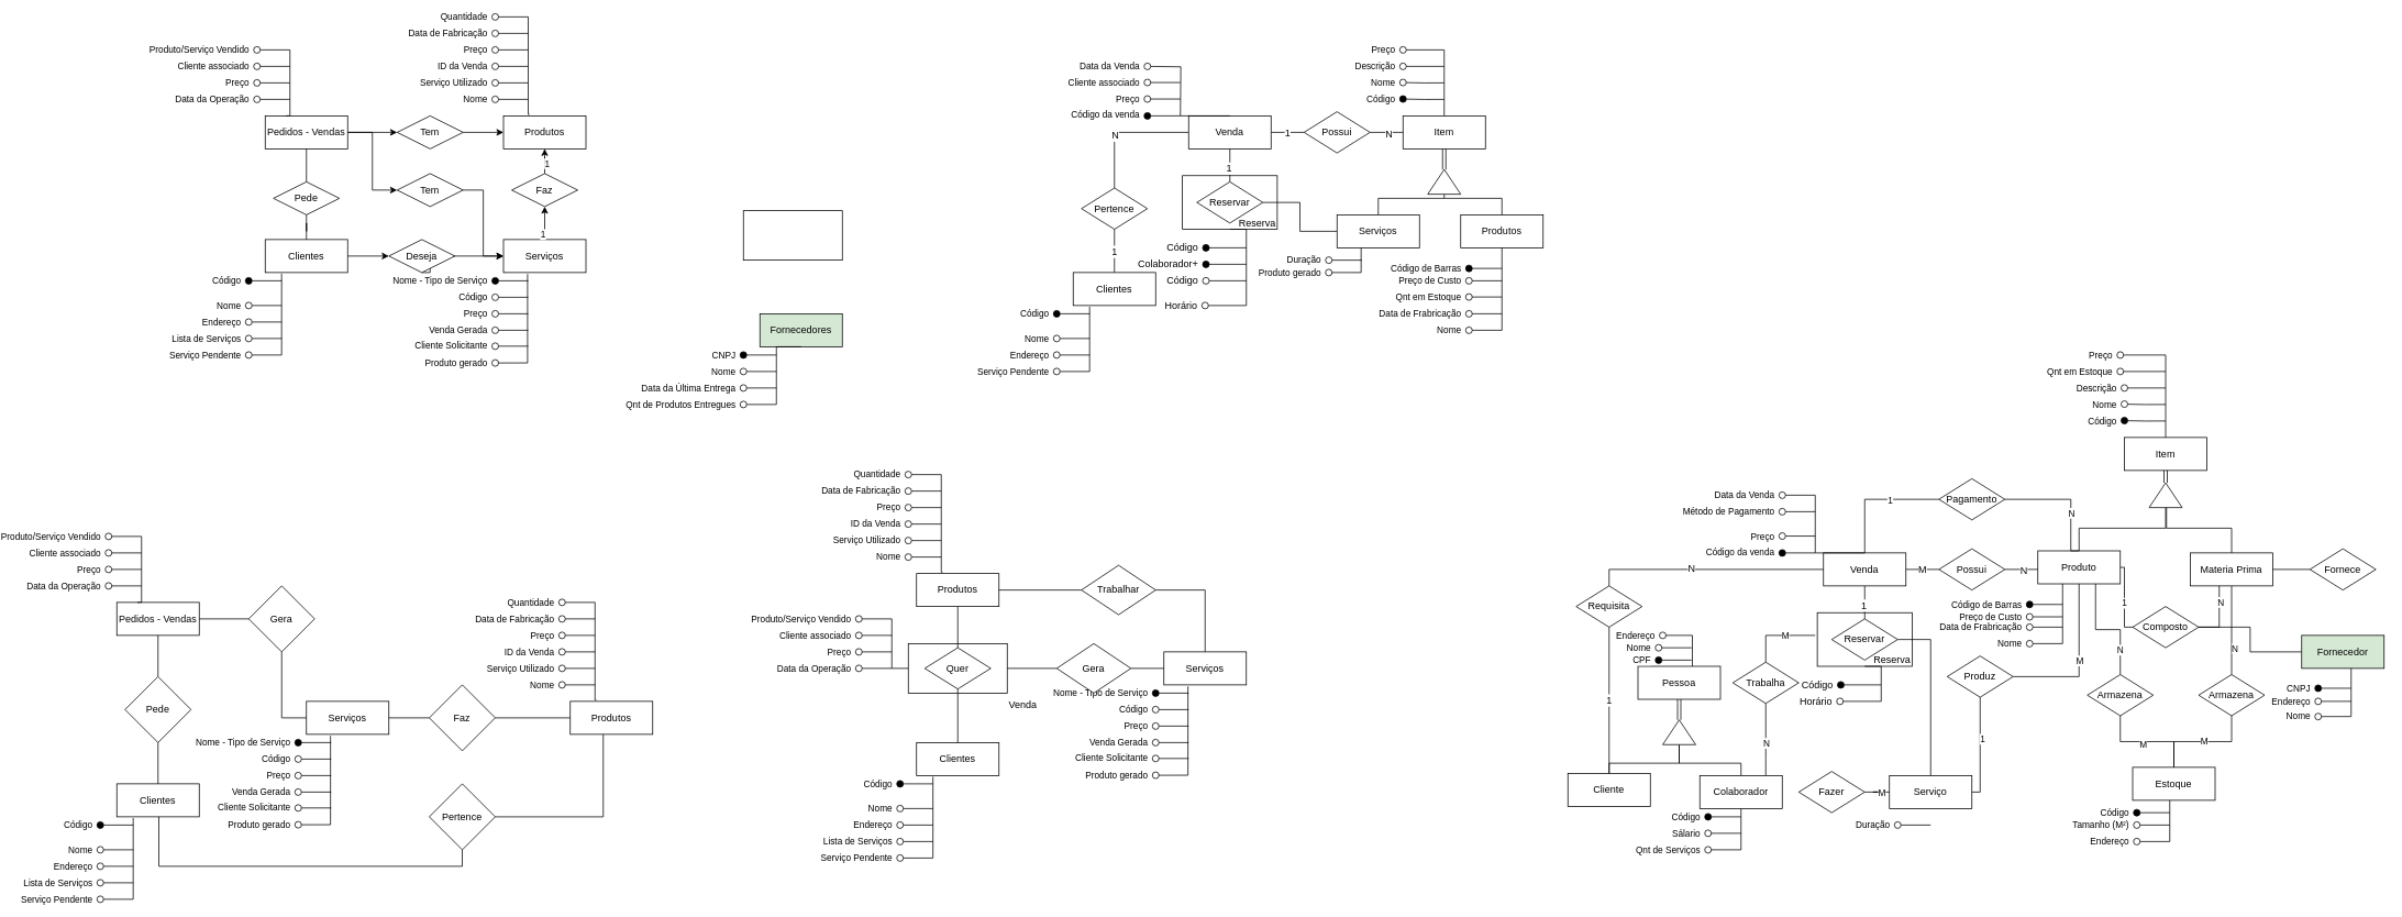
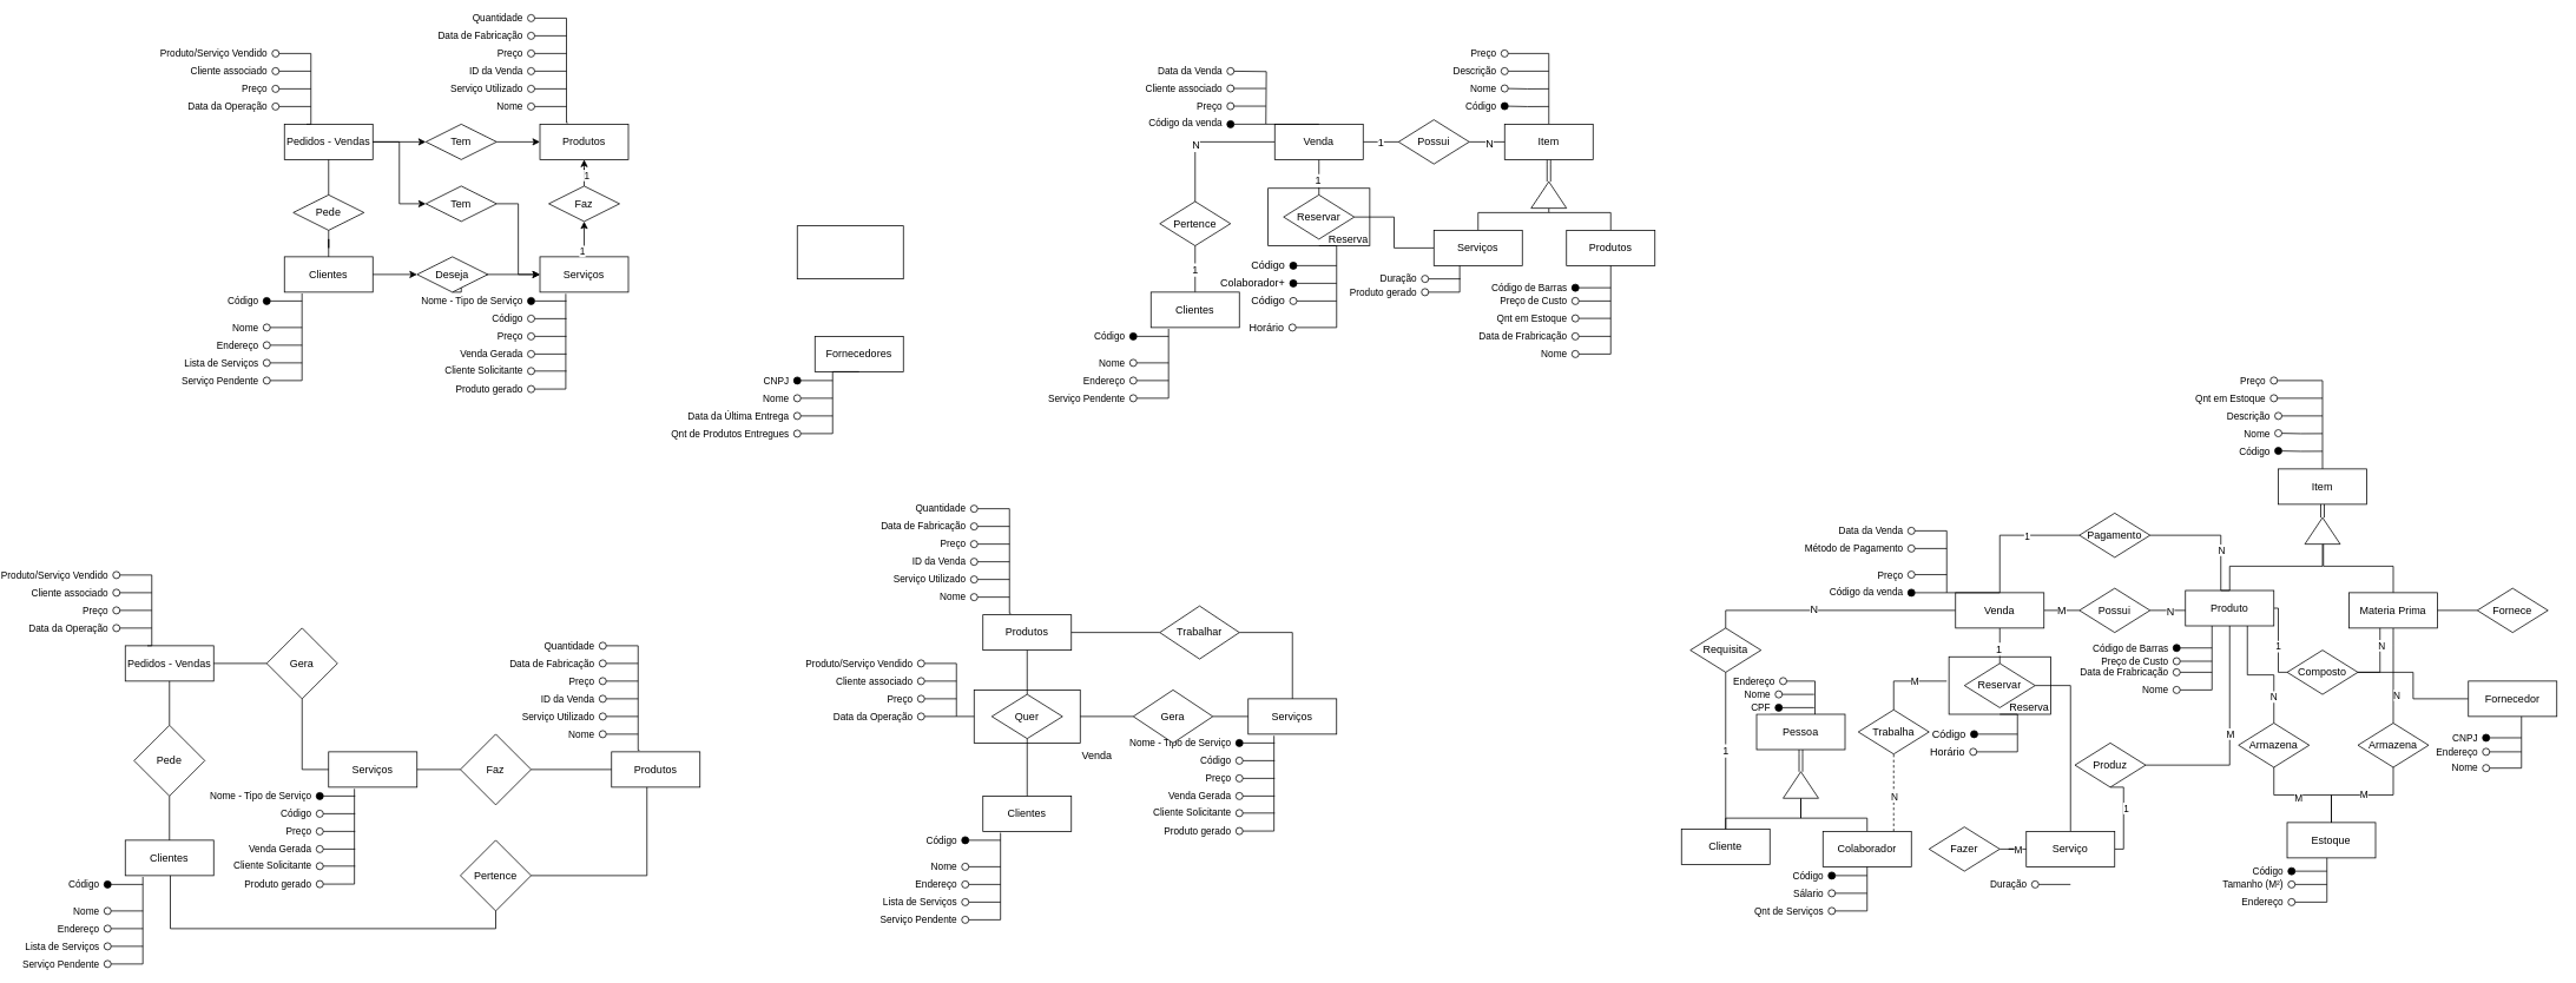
- <mxCell id="18" value="Fornecedores" style="rounded=0;whiteSpace=wrap;html=1;fillColor=#d5e8d4;" parent="17" vertex="1"><mxGeometry x="20" width="100" height="40" as="geometry" /></mxCell>
+ <mxCell id="18" value="Fornecedores" style="rounded=0;whiteSpace=wrap;html=1;" parent="17" vertex="1"><mxGeometry x="20" width="100" height="40" as="geometry" /></mxCell>
- <mxCell id="268" value="Fornecedor" style="rounded=0;whiteSpace=wrap;html=1;fillColor=#d5e8d4;" vertex="1" parent="1"><mxGeometry x="2690" y="770" width="100" height="40" as="geometry" /></mxCell>
+ <mxCell id="268" value="Fornecedor" style="rounded=0;whiteSpace=wrap;html=1;" vertex="1" parent="1"><mxGeometry x="2690" y="770" width="100" height="40" as="geometry" /></mxCell>
- <mxCell id="238" value="Produz" style="rhombus;whiteSpace=wrap;html=1;" parent="1" vertex="1"><mxGeometry x="2260" y="795" width="80" height="50" as="geometry" /></mxCell>
+ <mxCell id="238" value="Produz" style="rhombus;whiteSpace=wrap;html=1;" parent="1" vertex="1"><mxGeometry x="2245" y="840" width="80" height="50" as="geometry" /></mxCell>
- <mxCell id="230" style="edgeStyle=orthogonalEdgeStyle;rounded=0;orthogonalLoop=1;jettySize=auto;html=1;entryX=0.5;entryY=1;entryDx=0;entryDy=0;endArrow=none;endFill=0;" edge="1" parent="1" source="232" target="248"><mxGeometry relative="1" as="geometry"><Array as="points"><mxPoint x="2040" y="920" /><mxPoint x="2040" y="920" /></Array></mxGeometry></mxCell>
+ <mxCell id="230" style="edgeStyle=orthogonalEdgeStyle;rounded=0;orthogonalLoop=1;jettySize=auto;html=1;entryX=0.5;entryY=1;entryDx=0;entryDy=0;endArrow=none;endFill=0;dashed=1;" edge="1" parent="1" source="232" target="248"><mxGeometry relative="1" as="geometry"><Array as="points"><mxPoint x="2040" y="920" /><mxPoint x="2040" y="920" /></Array></mxGeometry></mxCell>
